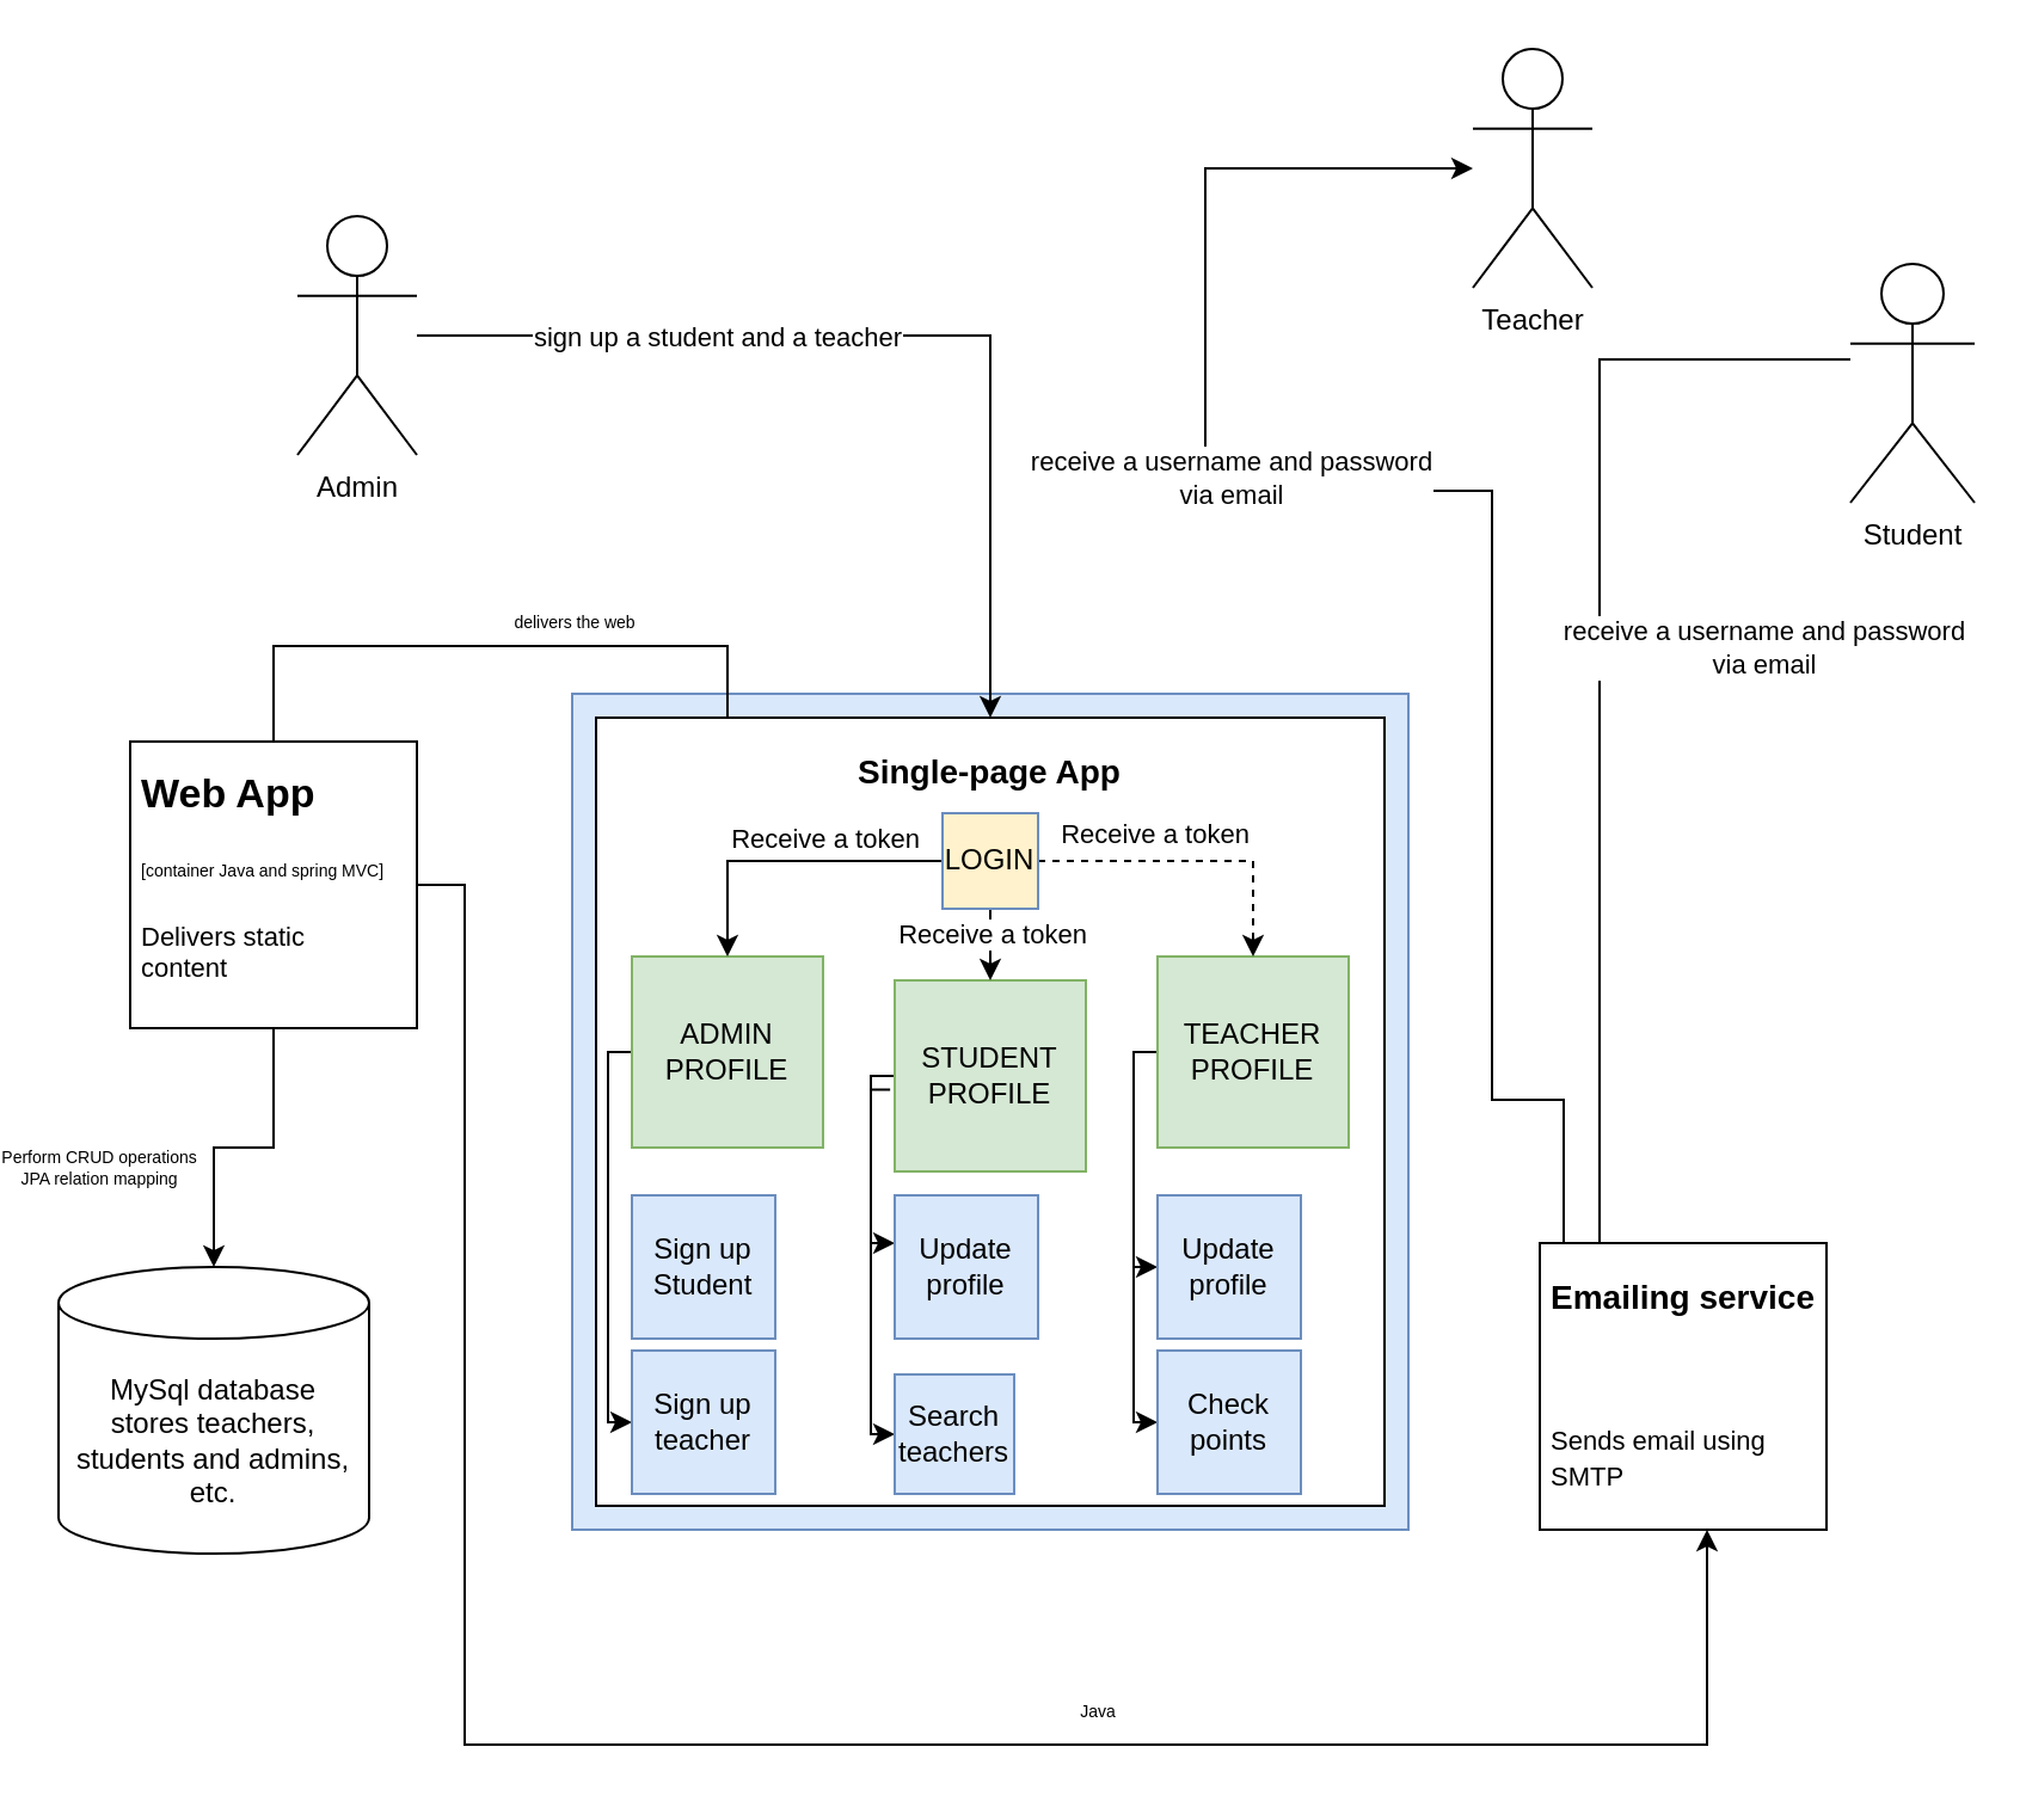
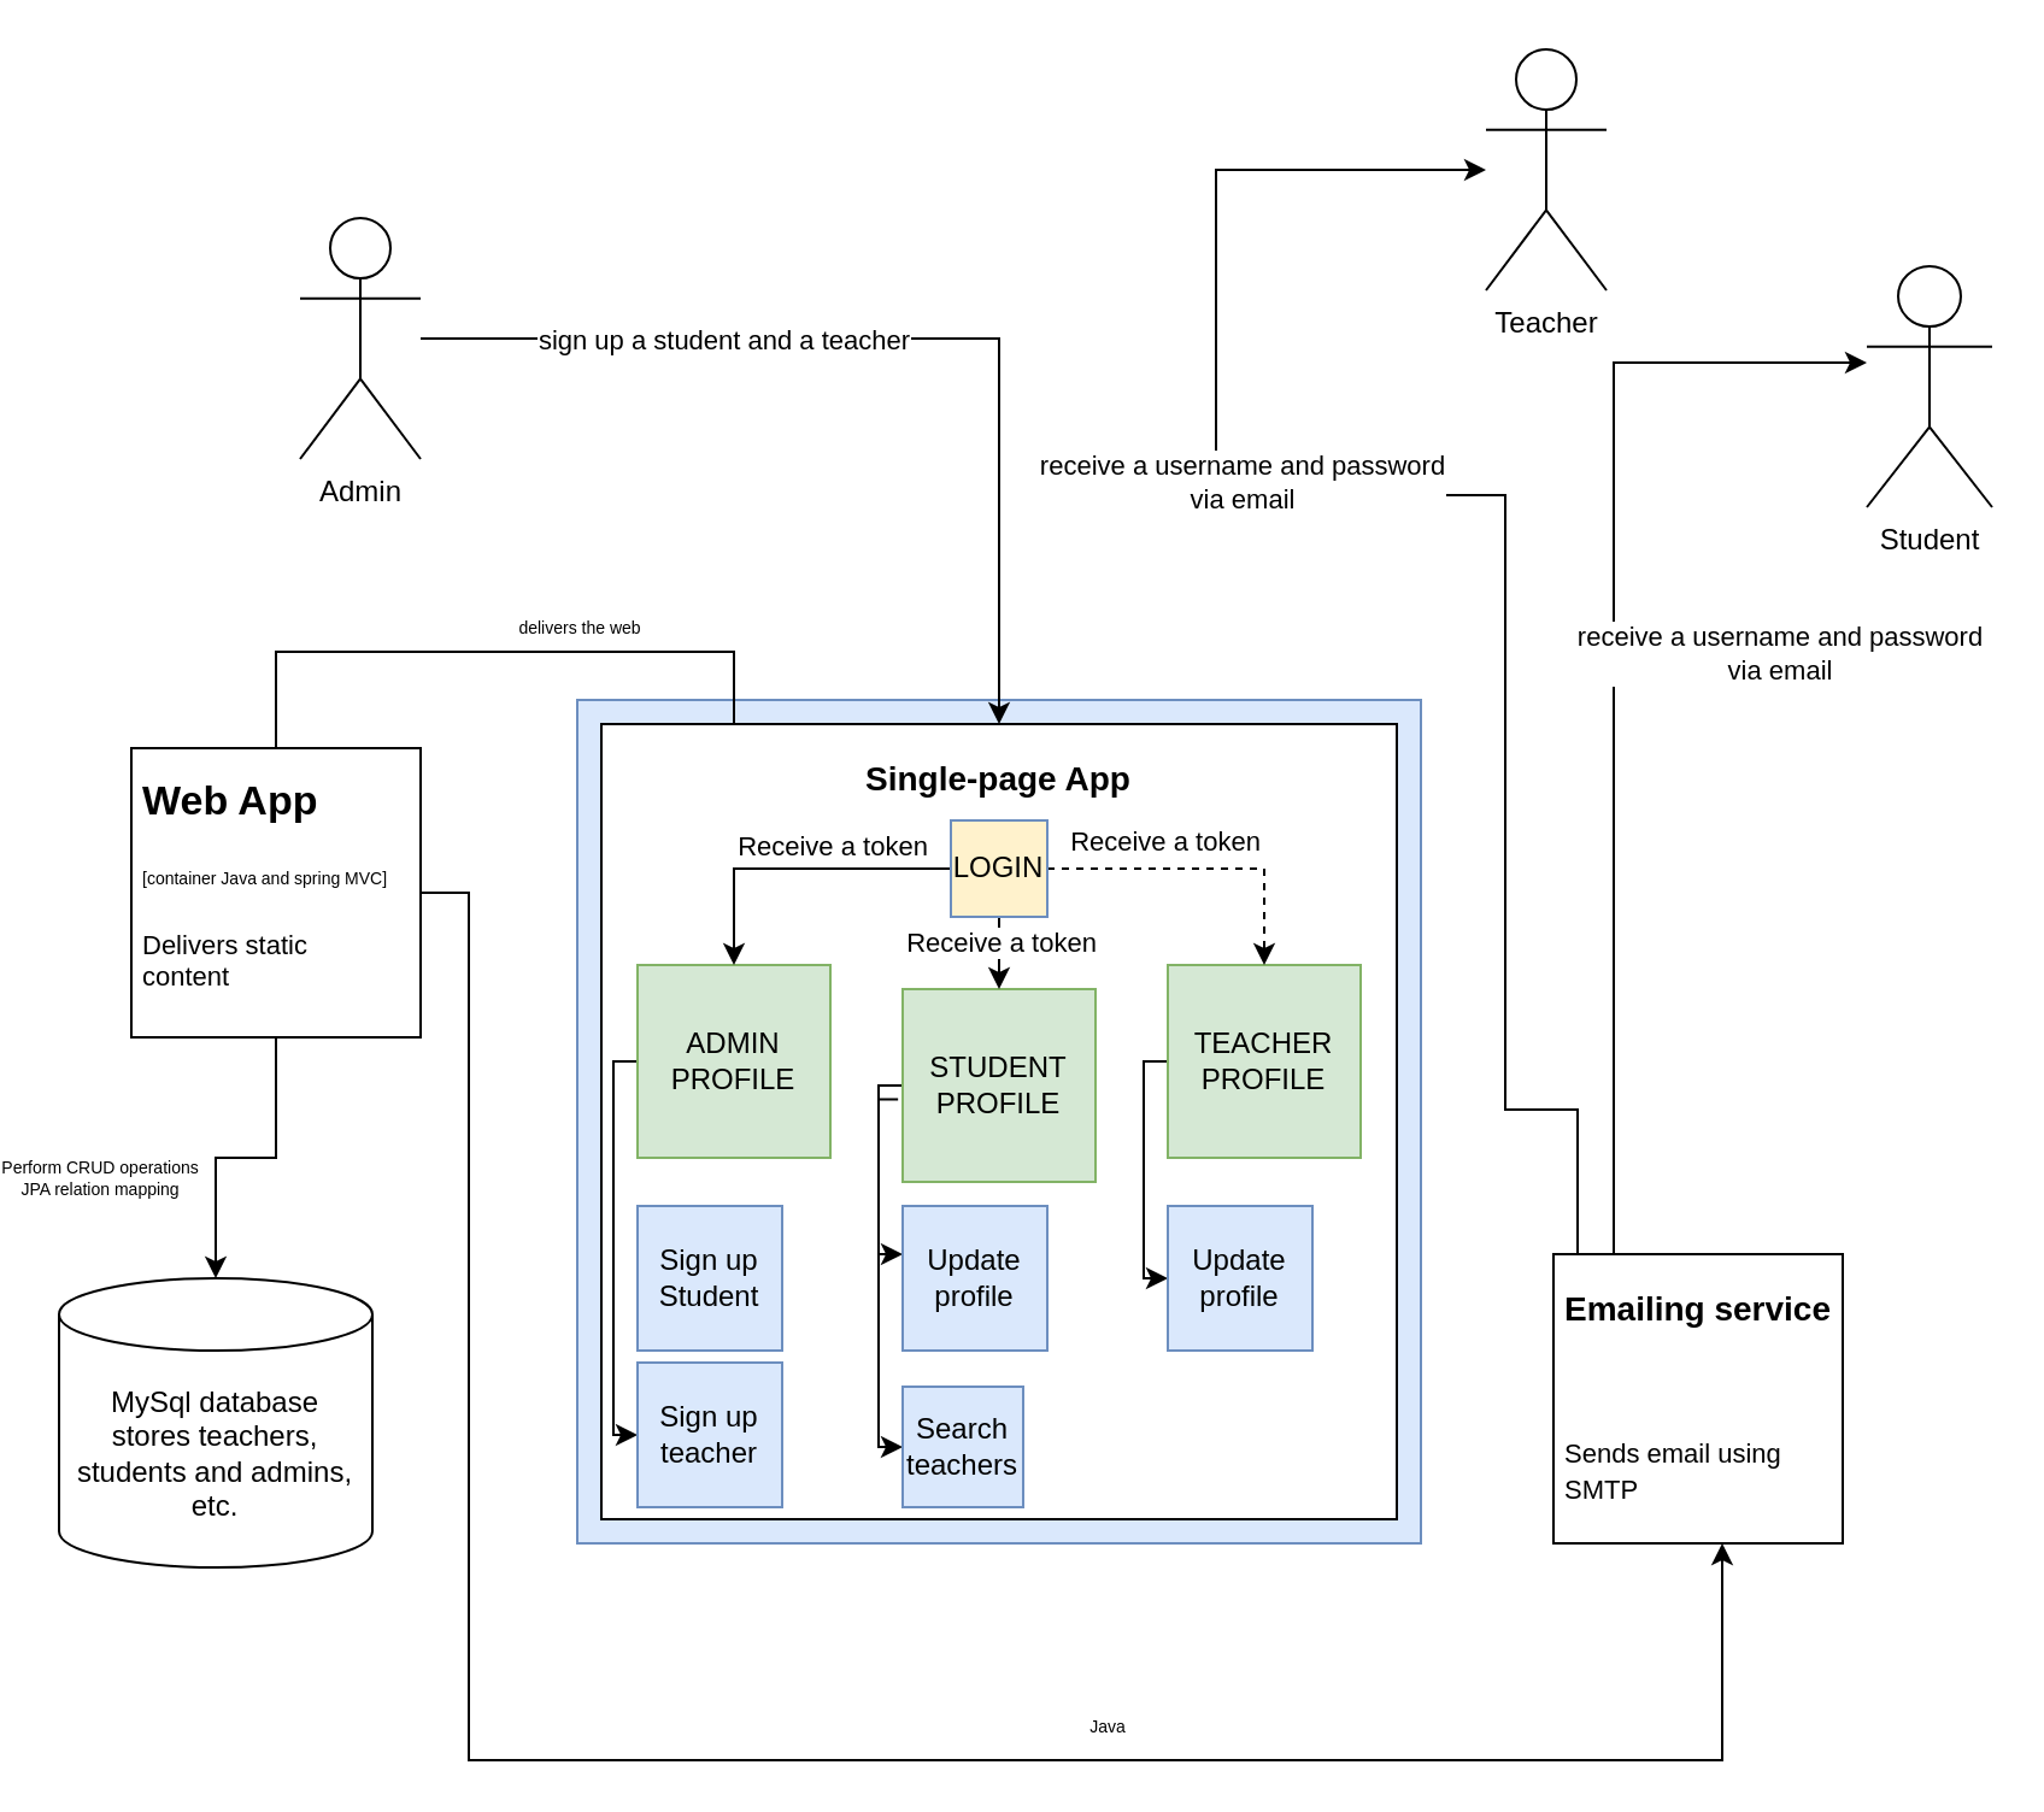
- <mxCell id="18" style="edgeStyle=orthogonalEdgeStyle;rounded=0;orthogonalLoop=1;jettySize=auto;html=1;endArrow=none;" edge="1" parent="1" source="15" target="3"><mxGeometry relative="1" as="geometry"><Array as="points"><mxPoint x="665" y="540" /><mxPoint x="665" y="150" /></Array><mxPoint x="550" y="540.034" as="sourcePoint" /><mxPoint x="775" y="150.034" as="targetPoint" /></mxGeometry></mxCell>
+ <mxCell id="18" style="edgeStyle=orthogonalEdgeStyle;rounded=0;orthogonalLoop=1;jettySize=auto;html=1;" edge="1" parent="1" source="15" target="3"><mxGeometry relative="1" as="geometry"><Array as="points"><mxPoint x="665" y="540" /><mxPoint x="665" y="150" /></Array><mxPoint x="550" y="540.034" as="sourcePoint" /><mxPoint x="775" y="150.034" as="targetPoint" /></mxGeometry></mxCell>
- <mxCell id="31" style="edgeStyle=orthogonalEdgeStyle;rounded=0;orthogonalLoop=1;jettySize=auto;html=1;" edge="1" parent="1" source="32" target="45"><mxGeometry relative="1" as="geometry"><Array as="points"><mxPoint x="470" y="440" /><mxPoint x="470" y="595" /></Array></mxGeometry></mxCell>
- <mxCell id="45" value="Check points" style="whiteSpace=wrap;html=1;aspect=fixed;fillColor=#dae8fc;strokeColor=#6c8ebf;" vertex="1" parent="1"><mxGeometry x="480" y="565" width="60" height="60" as="geometry" /></mxCell>
